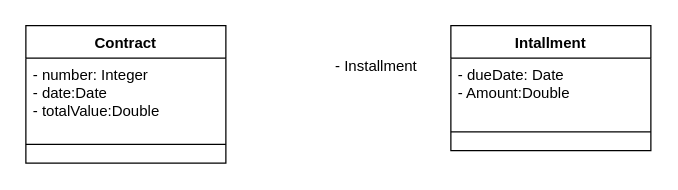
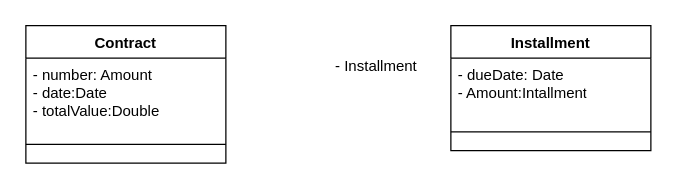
- <mxCell id="5" value="Intallment" style="swimlane;fontStyle=1;align=center;verticalAlign=top;childLayout=stackLayout;horizontal=1;startSize=26;horizontalStack=0;resizeParent=1;resizeParentMax=0;resizeLast=0;collapsible=1;marginBottom=0;whiteSpace=wrap;html=1;" vertex="1" parent="1"><mxGeometry x="360" y="20" width="160" height="100" as="geometry" /></mxCell>
+ <mxCell id="5" value="Installment" style="swimlane;fontStyle=1;align=center;verticalAlign=top;childLayout=stackLayout;horizontal=1;startSize=26;horizontalStack=0;resizeParent=1;resizeParentMax=0;resizeLast=0;collapsible=1;marginBottom=0;whiteSpace=wrap;html=1;" vertex="1" parent="1"><mxGeometry x="360" y="20" width="160" height="100" as="geometry" /></mxCell>
- <mxCell id="6" value="- dueDate: Date&lt;div&gt;- Amount:Double&lt;br&gt;&lt;br&gt;&lt;/div&gt;" style="text;strokeColor=none;fillColor=none;align=left;verticalAlign=top;spacingLeft=4;spacingRight=4;overflow=hidden;rotatable=0;points=[[0,0.5],[1,0.5]];portConstraint=eastwest;whiteSpace=wrap;html=1;" vertex="1" parent="5"><mxGeometry y="26" width="160" height="44" as="geometry" /></mxCell>
+ <mxCell id="6" value="- dueDate: Date&lt;div&gt;- Amount:Intallment&lt;br&gt;&lt;br&gt;&lt;/div&gt;" style="text;strokeColor=none;fillColor=none;align=left;verticalAlign=top;spacingLeft=4;spacingRight=4;overflow=hidden;rotatable=0;points=[[0,0.5],[1,0.5]];portConstraint=eastwest;whiteSpace=wrap;html=1;" vertex="1" parent="5"><mxGeometry y="26" width="160" height="44" as="geometry" /></mxCell>
- <mxCell id="3" value="- number: Integer&lt;div&gt;- date:Date&lt;br&gt;- totalValue:Double&lt;br&gt;&lt;/div&gt;" style="text;strokeColor=none;fillColor=none;align=left;verticalAlign=top;spacingLeft=4;spacingRight=4;overflow=hidden;rotatable=0;points=[[0,0.5],[1,0.5]];portConstraint=eastwest;whiteSpace=wrap;html=1;" vertex="1" parent="2"><mxGeometry y="26" width="160" height="54" as="geometry" /></mxCell>
+ <mxCell id="3" value="- number: Amount&lt;div&gt;- date:Date&lt;br&gt;- totalValue:Double&lt;br&gt;&lt;/div&gt;" style="text;strokeColor=none;fillColor=none;align=left;verticalAlign=top;spacingLeft=4;spacingRight=4;overflow=hidden;rotatable=0;points=[[0,0.5],[1,0.5]];portConstraint=eastwest;whiteSpace=wrap;html=1;" vertex="1" parent="2"><mxGeometry y="26" width="160" height="54" as="geometry" /></mxCell>
